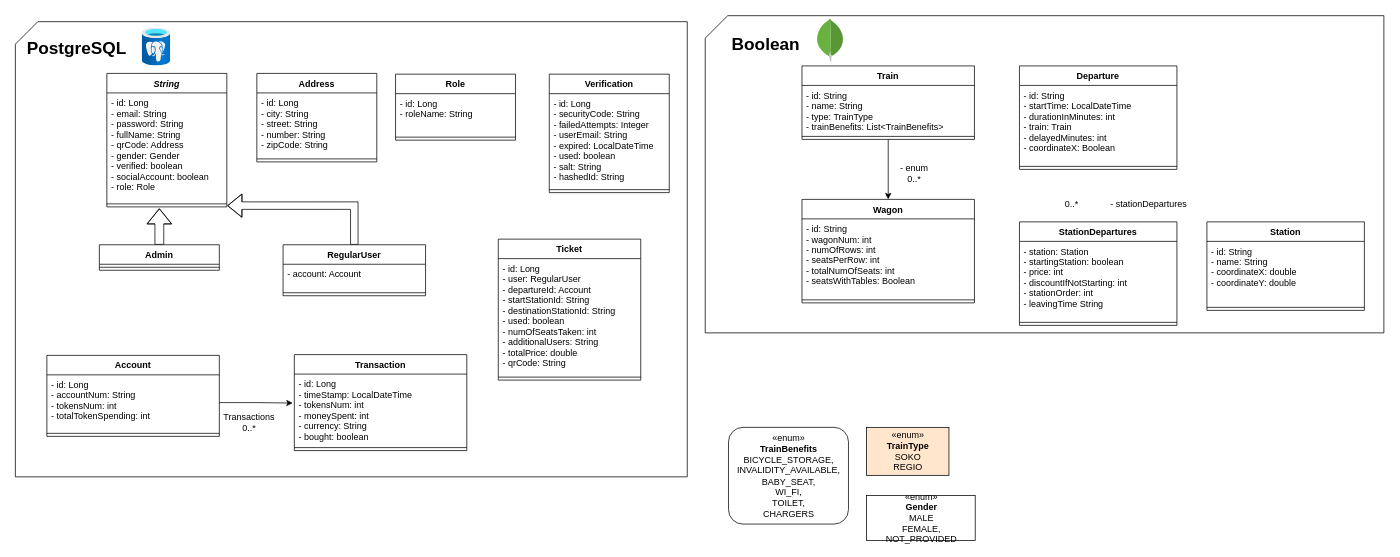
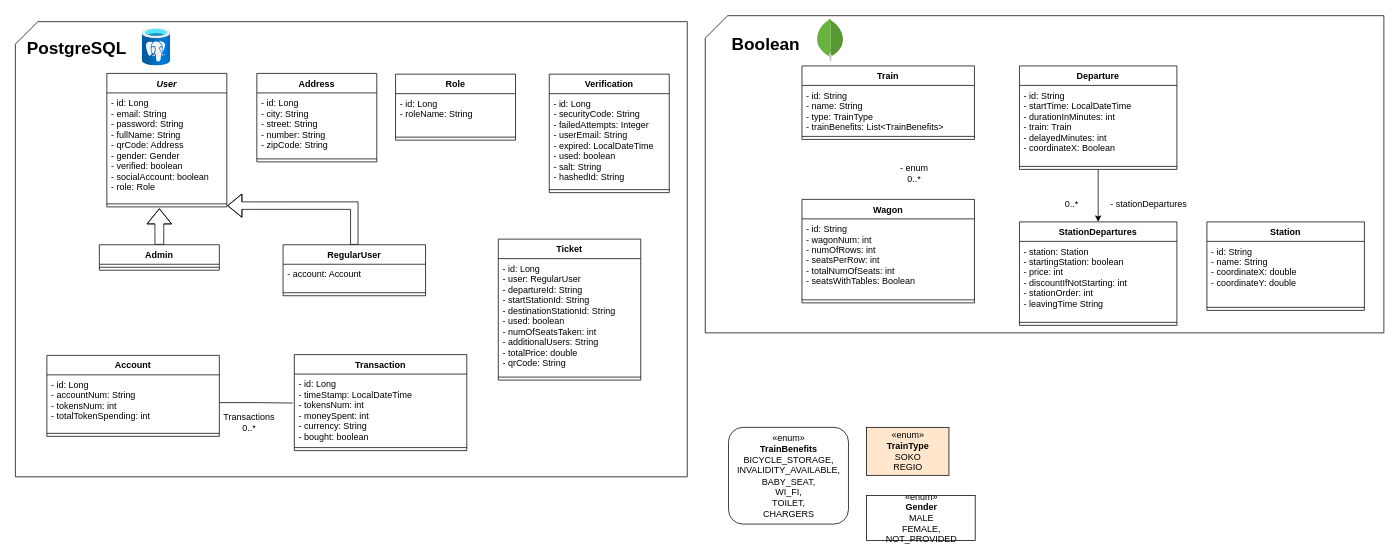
- <mxCell id="4" value="String" style="swimlane;fontStyle=3;align=center;verticalAlign=top;childLayout=stackLayout;horizontal=1;startSize=26;horizontalStack=0;resizeParent=1;resizeParentMax=0;resizeLast=0;collapsible=1;marginBottom=0;movable=0;resizable=0;rotatable=0;deletable=0;editable=0;connectable=0;" parent="1" vertex="1"><mxGeometry x="142" y="97" width="160" height="178" as="geometry" /></mxCell>
+ <mxCell id="4" value="User" style="swimlane;fontStyle=3;align=center;verticalAlign=top;childLayout=stackLayout;horizontal=1;startSize=26;horizontalStack=0;resizeParent=1;resizeParentMax=0;resizeLast=0;collapsible=1;marginBottom=0;movable=0;resizable=0;rotatable=0;deletable=0;editable=0;connectable=0;" parent="1" vertex="1"><mxGeometry x="142" y="97" width="160" height="178" as="geometry" /></mxCell>
- <mxCell id="24" style="edgeStyle=orthogonalEdgeStyle;rounded=0;orthogonalLoop=1;jettySize=auto;html=1;" parent="1" source="25" target="28" edge="1"><mxGeometry relative="1" as="geometry" /></mxCell>
+ <mxCell id="55" value="" style="edgeStyle=orthogonalEdgeStyle;rounded=0;orthogonalLoop=1;jettySize=auto;html=1;endArrow=classic;endFill=1;" parent="1" source="36" target="42" edge="1"><mxGeometry relative="1" as="geometry"><mxPoint x="1464" y="225" as="sourcePoint" /><mxPoint x="1464" y="295" as="targetPoint" /></mxGeometry></mxCell>
- <mxCell id="40" value="- id: Long&#10;- user: RegularUser&#10;- departureId: Account&#10;- startStationId: String&#10;- destinationStationId: String&#10;- used: boolean&#10;- numOfSeatsTaken: int&#10;- additionalUsers: String&#10;- totalPrice: double&#10;- qrCode: String" style="text;strokeColor=none;fillColor=none;align=left;verticalAlign=top;spacingLeft=4;spacingRight=4;overflow=hidden;rotatable=0;points=[[0,0.5],[1,0.5]];portConstraint=eastwest;" parent="39" vertex="1"><mxGeometry y="26" width="190" height="154" as="geometry" /></mxCell>
+ <mxCell id="40" value="- id: Long&#10;- user: RegularUser&#10;- departureId: String&#10;- startStationId: String&#10;- destinationStationId: String&#10;- used: boolean&#10;- numOfSeatsTaken: int&#10;- additionalUsers: String&#10;- totalPrice: double&#10;- qrCode: String" style="text;strokeColor=none;fillColor=none;align=left;verticalAlign=top;spacingLeft=4;spacingRight=4;overflow=hidden;rotatable=0;points=[[0,0.5],[1,0.5]];portConstraint=eastwest;" parent="39" vertex="1"><mxGeometry y="26" width="190" height="154" as="geometry" /></mxCell>
- <mxCell id="60" style="edgeStyle=orthogonalEdgeStyle;rounded=0;orthogonalLoop=1;jettySize=auto;html=1;exitX=1;exitY=0.5;exitDx=0;exitDy=0;entryX=-0.009;entryY=0.411;entryDx=0;entryDy=0;entryPerimeter=0;" parent="1" source="18" target="21" edge="1"><mxGeometry relative="1" as="geometry" /></mxCell>
+ <mxCell id="60" style="edgeStyle=orthogonalEdgeStyle;rounded=0;orthogonalLoop=1;jettySize=auto;html=1;exitX=1;exitY=0.5;exitDx=0;exitDy=0;entryX=-0.009;entryY=0.411;entryDx=0;entryDy=0;entryPerimeter=0;endArrow=none;" parent="1" source="18" target="21" edge="1"><mxGeometry relative="1" as="geometry" /></mxCell>
